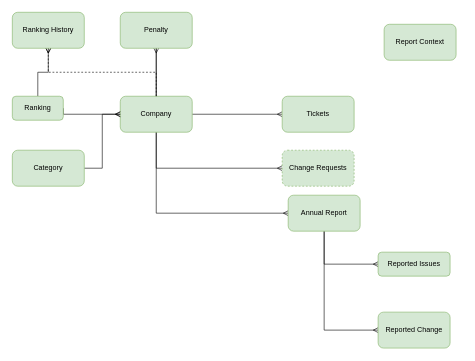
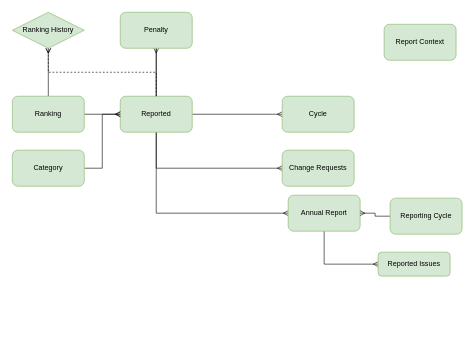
- <mxCell id="25" value="Ranking History" style="rounded=1;whiteSpace=wrap;html=1;fillColor=#d5e8d4;strokeColor=#82b366;" vertex="1" parent="1"><mxGeometry x="20" y="20" width="120" height="60" as="geometry" /></mxCell>
+ <mxCell id="25" value="Ranking History" style="rhombus;whiteSpace=wrap;html=1;fillColor=#d5e8d4;strokeColor=#82b366;" vertex="1" parent="1"><mxGeometry x="20" y="20" width="120" height="60" as="geometry" /></mxCell>
- <mxCell id="20" value="Ranking" style="rounded=1;whiteSpace=wrap;html=1;fillColor=#d5e8d4;strokeColor=#82b366;" vertex="1" parent="1"><mxGeometry x="20" y="160" width="85" height="40" as="geometry" /></mxCell>
+ <mxCell id="20" value="Ranking" style="rounded=1;whiteSpace=wrap;html=1;fillColor=#d5e8d4;strokeColor=#82b366;" vertex="1" parent="1"><mxGeometry x="20" y="160" width="120" height="60" as="geometry" /></mxCell>
- <mxCell id="7" value="Company" style="rounded=1;whiteSpace=wrap;html=1;fillColor=#d5e8d4;strokeColor=#82b366;" vertex="1" parent="1"><mxGeometry x="200" y="160" width="120" height="60" as="geometry" /></mxCell>
+ <mxCell id="7" value="Reported" style="rounded=1;whiteSpace=wrap;html=1;fillColor=#d5e8d4;strokeColor=#82b366;" vertex="1" parent="1"><mxGeometry x="200" y="160" width="120" height="60" as="geometry" /></mxCell>
- <mxCell id="8" value="Tickets" style="rounded=1;whiteSpace=wrap;html=1;fillColor=#d5e8d4;strokeColor=#82b366;" vertex="1" parent="1"><mxGeometry x="470" y="160" width="120" height="60" as="geometry" /></mxCell>
+ <mxCell id="8" value="Cycle" style="rounded=1;whiteSpace=wrap;html=1;fillColor=#d5e8d4;strokeColor=#82b366;" vertex="1" parent="1"><mxGeometry x="470" y="160" width="120" height="60" as="geometry" /></mxCell>
- <mxCell id="10" value="Change Requests" style="rounded=1;whiteSpace=wrap;html=1;fillColor=#d5e8d4;strokeColor=#82b366;dashed=1;" vertex="1" parent="1"><mxGeometry x="470" y="250" width="120" height="60" as="geometry" /></mxCell>
+ <mxCell id="10" value="Change Requests" style="rounded=1;whiteSpace=wrap;html=1;fillColor=#d5e8d4;strokeColor=#82b366;" vertex="1" parent="1"><mxGeometry x="470" y="250" width="120" height="60" as="geometry" /></mxCell>
+ <mxCell id="14" style="edgeStyle=orthogonalEdgeStyle;rounded=0;orthogonalLoop=1;jettySize=auto;html=1;exitX=0;exitY=0.5;exitDx=0;exitDy=0;endArrow=ERmany;endFill=0;" edge="1" parent="1" source="15" target="13"><mxGeometry relative="1" as="geometry" /></mxCell>
+ <mxCell id="15" value="Reporting Cycle" style="rounded=1;whiteSpace=wrap;html=1;fillColor=#d5e8d4;strokeColor=#82b366;" vertex="1" parent="1"><mxGeometry x="650" y="330" width="120" height="60" as="geometry" /></mxCell>
- <mxCell id="11" style="edgeStyle=orthogonalEdgeStyle;rounded=0;orthogonalLoop=1;jettySize=auto;html=1;exitX=0.5;exitY=1;exitDx=0;exitDy=0;entryX=0;entryY=0.5;entryDx=0;entryDy=0;endArrow=ERmany;endFill=0;" edge="1" parent="1" source="13" target="16"><mxGeometry relative="1" as="geometry" /></mxCell>
- <mxCell id="16" value="Reported Change" style="rounded=1;whiteSpace=wrap;html=1;fillColor=#d5e8d4;strokeColor=#82b366;" vertex="1" parent="1"><mxGeometry x="630" y="520" width="120" height="60" as="geometry" /></mxCell>
